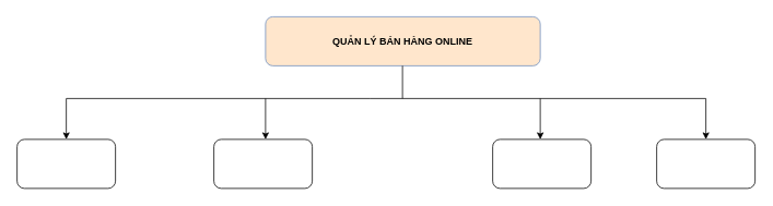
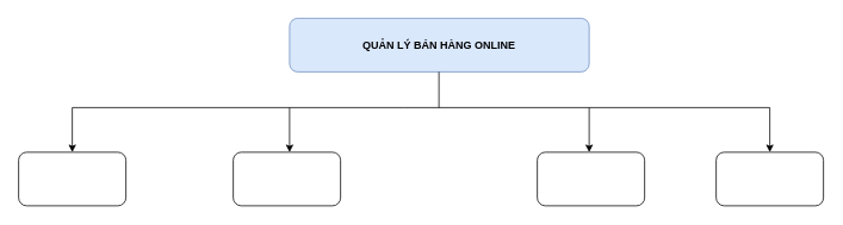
- <mxCell id="2" value="&lt;b&gt;QUẢN LÝ BÁN HÀNG ONLINE&lt;/b&gt;" style="rounded=1;whiteSpace=wrap;html=1;fillColor=#ffe6cc;strokeColor=#6c8ebf;" vertex="1" parent="1"><mxGeometry x="323" y="20" width="335" height="60" as="geometry" /></mxCell>
+ <mxCell id="2" value="&lt;b&gt;QUẢN LÝ BÁN HÀNG ONLINE&lt;/b&gt;" style="rounded=1;whiteSpace=wrap;html=1;fillColor=#dae8fc;strokeColor=#6c8ebf;" vertex="1" parent="1"><mxGeometry x="323" y="20" width="335" height="60" as="geometry" /></mxCell>
